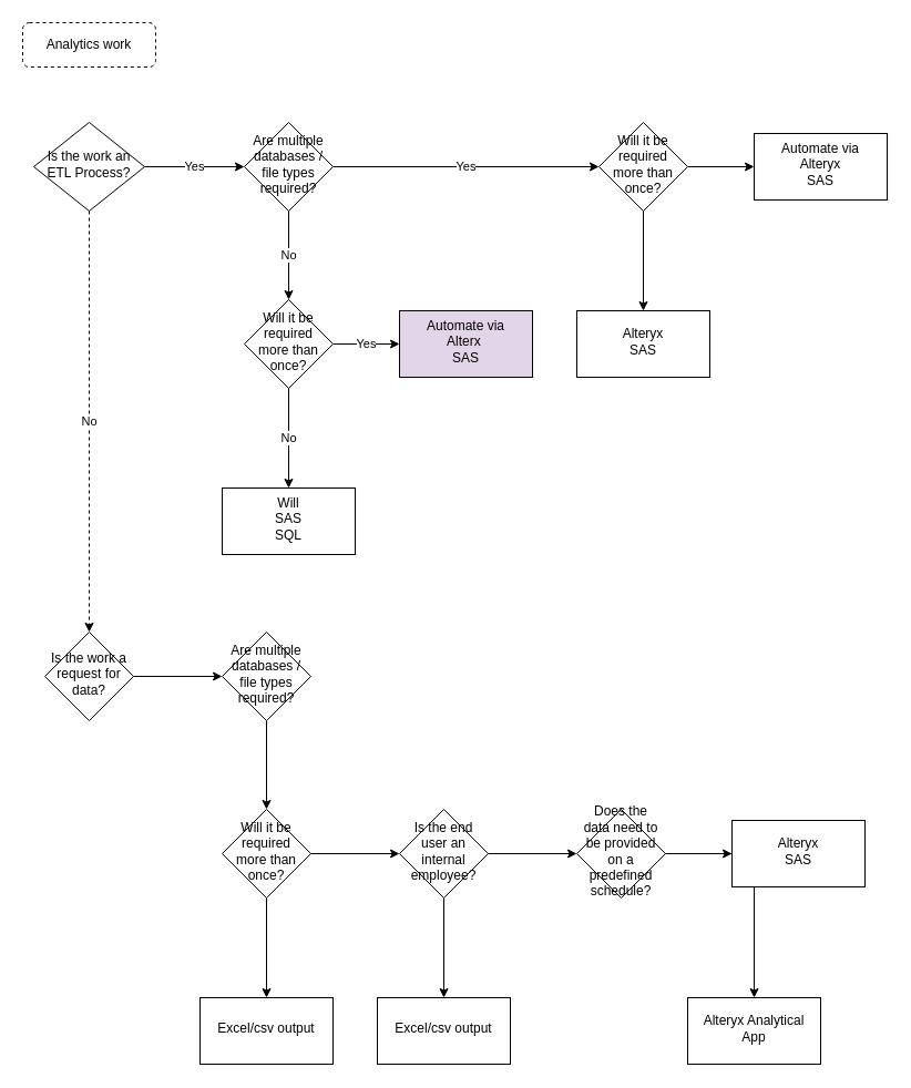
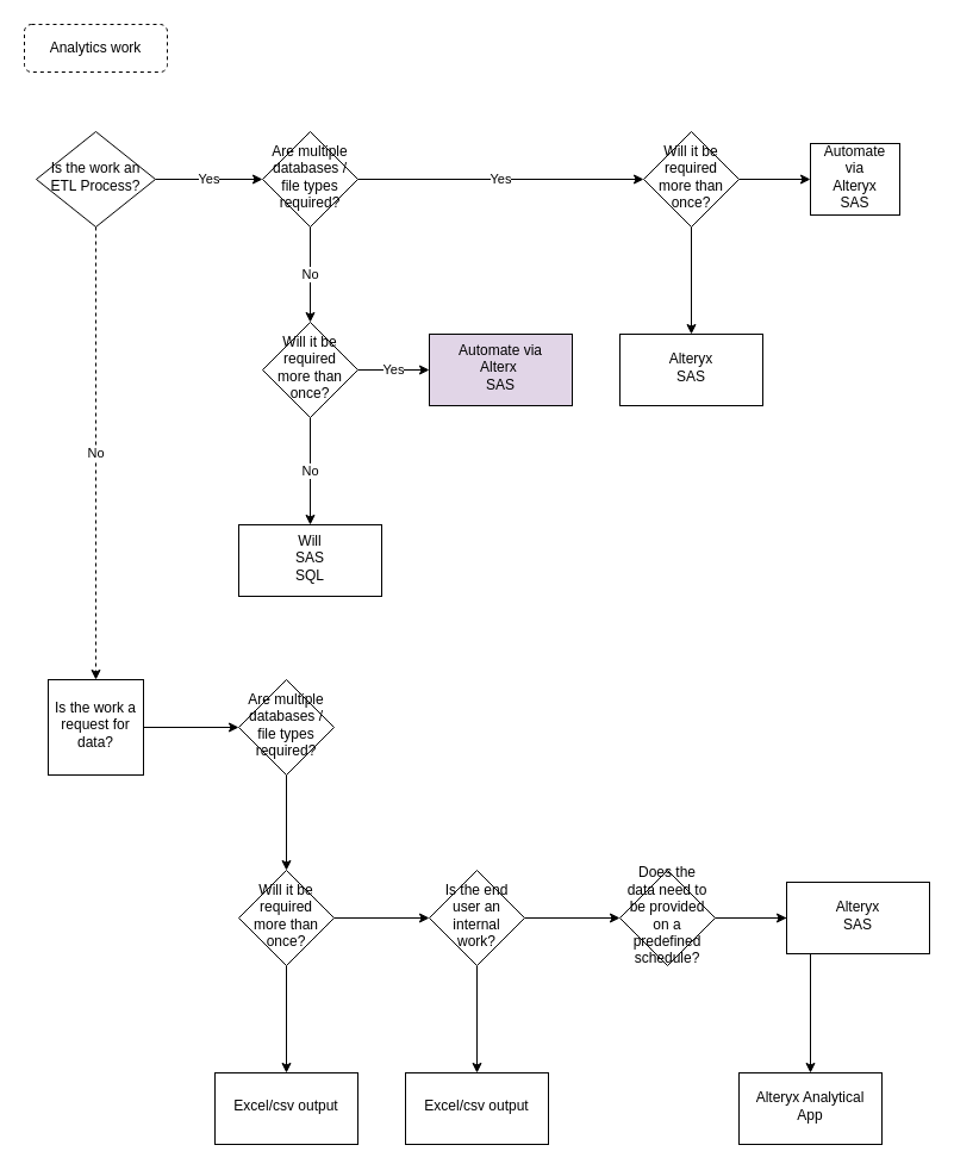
- <mxCell id="17" value="Automate via&lt;br&gt;Alteryx&lt;br&gt;SAS" style="rounded=0;whiteSpace=wrap;html=1;shadow=0;strokeWidth=1;spacing=6;spacingTop=-4;" vertex="1" parent="1"><mxGeometry x="680" y="120" width="120" height="60" as="geometry" /></mxCell>
+ <mxCell id="17" value="Automate via&lt;br&gt;Alteryx&lt;br&gt;SAS" style="rounded=0;whiteSpace=wrap;html=1;shadow=0;strokeWidth=1;spacing=6;spacingTop=-4;" vertex="1" parent="1"><mxGeometry x="680" y="120" width="75" height="60" as="geometry" /></mxCell>
- <mxCell id="20" value="Is the work a request for data?" style="rhombus;whiteSpace=wrap;html=1;shadow=0;strokeWidth=1;spacing=6;spacingTop=-4;" vertex="1" parent="1"><mxGeometry x="40" y="570" width="80" height="80" as="geometry" /></mxCell>
+ <mxCell id="20" value="Is the work a request for data?" style="whiteSpace=wrap;html=1;shadow=0;strokeWidth=1;spacing=6;spacingTop=-4;rounded=0;" vertex="1" parent="1"><mxGeometry x="40" y="570" width="80" height="80" as="geometry" /></mxCell>
- <mxCell id="28" value="Is the end user an internal employee?" style="rhombus;whiteSpace=wrap;html=1;shadow=0;strokeWidth=1;spacing=6;spacingTop=-4;" vertex="1" parent="1"><mxGeometry x="360" y="730" width="80" height="80" as="geometry" /></mxCell>
+ <mxCell id="28" value="Is the end user an internal work?" style="rhombus;whiteSpace=wrap;html=1;shadow=0;strokeWidth=1;spacing=6;spacingTop=-4;" vertex="1" parent="1"><mxGeometry x="360" y="730" width="80" height="80" as="geometry" /></mxCell>
